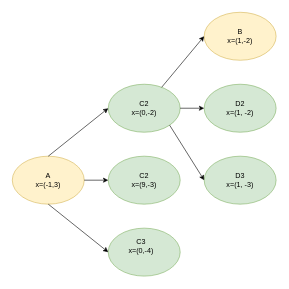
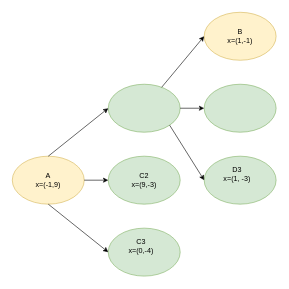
- <mxCell id="11" value="B&lt;br&gt;x=(1,-2)" style="text;html=1;strokeColor=none;fillColor=none;align=center;verticalAlign=middle;whiteSpace=wrap;rounded=0;" vertex="1" parent="1"><mxGeometry x="350" y="35" width="100" height="50" as="geometry" /></mxCell>
+ <mxCell id="11" value="B&lt;br&gt;x=(1,-1)" style="text;html=1;strokeColor=none;fillColor=none;align=center;verticalAlign=middle;whiteSpace=wrap;rounded=0;" vertex="1" parent="1"><mxGeometry x="350" y="35" width="100" height="50" as="geometry" /></mxCell>
- <mxCell id="5" value="C2&lt;br&gt;x=(0,-2)" style="text;html=1;strokeColor=none;fillColor=none;align=center;verticalAlign=middle;whiteSpace=wrap;rounded=0;" vertex="1" parent="1"><mxGeometry x="190" y="155" width="100" height="50" as="geometry" /></mxCell>
- <mxCell id="13" value="D2&lt;br&gt;x=(1, -2)" style="text;html=1;strokeColor=none;fillColor=none;align=center;verticalAlign=middle;whiteSpace=wrap;rounded=0;" vertex="1" parent="1"><mxGeometry x="350" y="155" width="100" height="50" as="geometry" /></mxCell>
- <mxCell id="3" value="A&lt;br&gt;x=(-1,3)" style="text;html=1;strokeColor=none;fillColor=none;align=center;verticalAlign=middle;whiteSpace=wrap;rounded=0;" parent="1" vertex="1"><mxGeometry x="30" y="275" width="100" height="50" as="geometry" /></mxCell>
+ <mxCell id="3" value="A&lt;br&gt;x=(-1,9)" style="text;html=1;strokeColor=none;fillColor=none;align=center;verticalAlign=middle;whiteSpace=wrap;rounded=0;" parent="1" vertex="1"><mxGeometry x="30" y="275" width="100" height="50" as="geometry" /></mxCell>
- <mxCell id="15" value="D3&lt;br&gt;x=(1, -3)" style="text;html=1;strokeColor=none;fillColor=none;align=center;verticalAlign=middle;whiteSpace=wrap;rounded=0;" vertex="1" parent="1"><mxGeometry x="350" y="275" width="100" height="50" as="geometry" /></mxCell>
+ <mxCell id="15" value="D3&lt;br&gt;x=(1, -3)" style="text;html=1;strokeColor=none;fillColor=none;align=center;verticalAlign=middle;whiteSpace=wrap;rounded=0;" vertex="1" parent="1"><mxGeometry x="345" y="265" width="100" height="50" as="geometry" /></mxCell>
